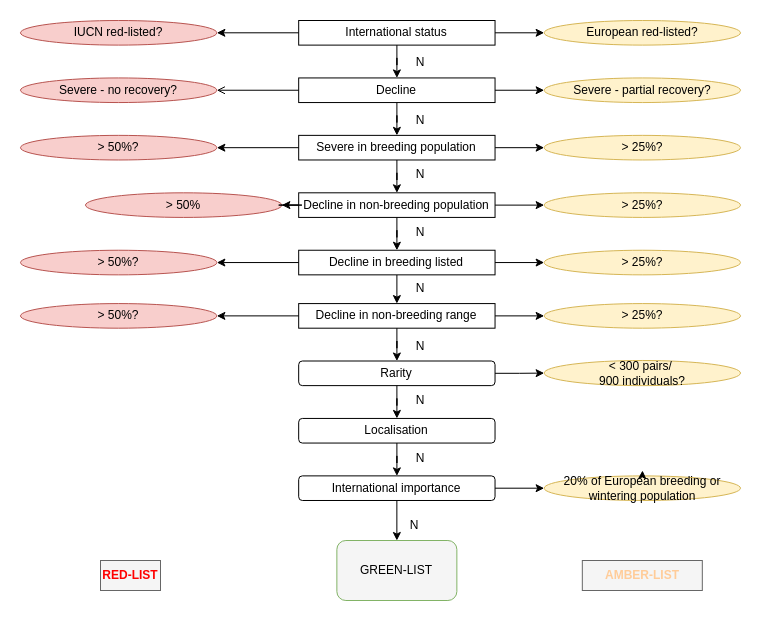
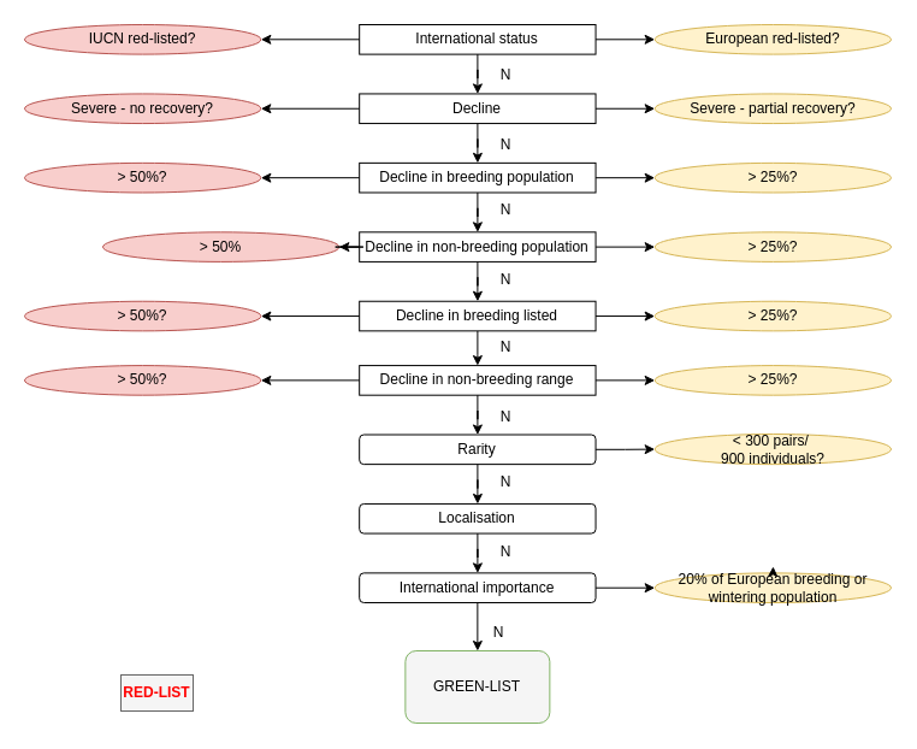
- <mxCell id="23" value="" style="edgeStyle=orthogonalEdgeStyle;rounded=0;orthogonalLoop=1;jettySize=auto;html=1;endArrow=open;" parent="2" source="4" target="22" edge="1"><mxGeometry relative="1" as="geometry" /></mxCell>
+ <mxCell id="23" value="" style="edgeStyle=orthogonalEdgeStyle;rounded=0;orthogonalLoop=1;jettySize=auto;html=1;" parent="2" source="4" target="22" edge="1"><mxGeometry relative="1" as="geometry" /></mxCell>
- <mxCell id="6" value="Severe in breeding population" style="rounded=0;whiteSpace=wrap;html=1;" parent="2" vertex="1"><mxGeometry x="278.182" y="114.872" width="196.364" height="24.615" as="geometry" /></mxCell>
+ <mxCell id="6" value="Decline in breeding population" style="rounded=0;whiteSpace=wrap;html=1;" parent="2" vertex="1"><mxGeometry x="278.182" y="114.872" width="196.364" height="24.615" as="geometry" /></mxCell>
- <mxCell id="61" value="&lt;font color=&quot;#ffcc99&quot;&gt;&lt;b&gt;AMBER-LIST&lt;/b&gt;&lt;/font&gt;" style="text;html=1;strokeColor=#666666;fillColor=#f5f5f5;align=center;verticalAlign=middle;whiteSpace=wrap;rounded=0;fontColor=#333333;" parent="1" vertex="1"><mxGeometry x="581.82" y="560" width="120" height="30" as="geometry" /></mxCell>
